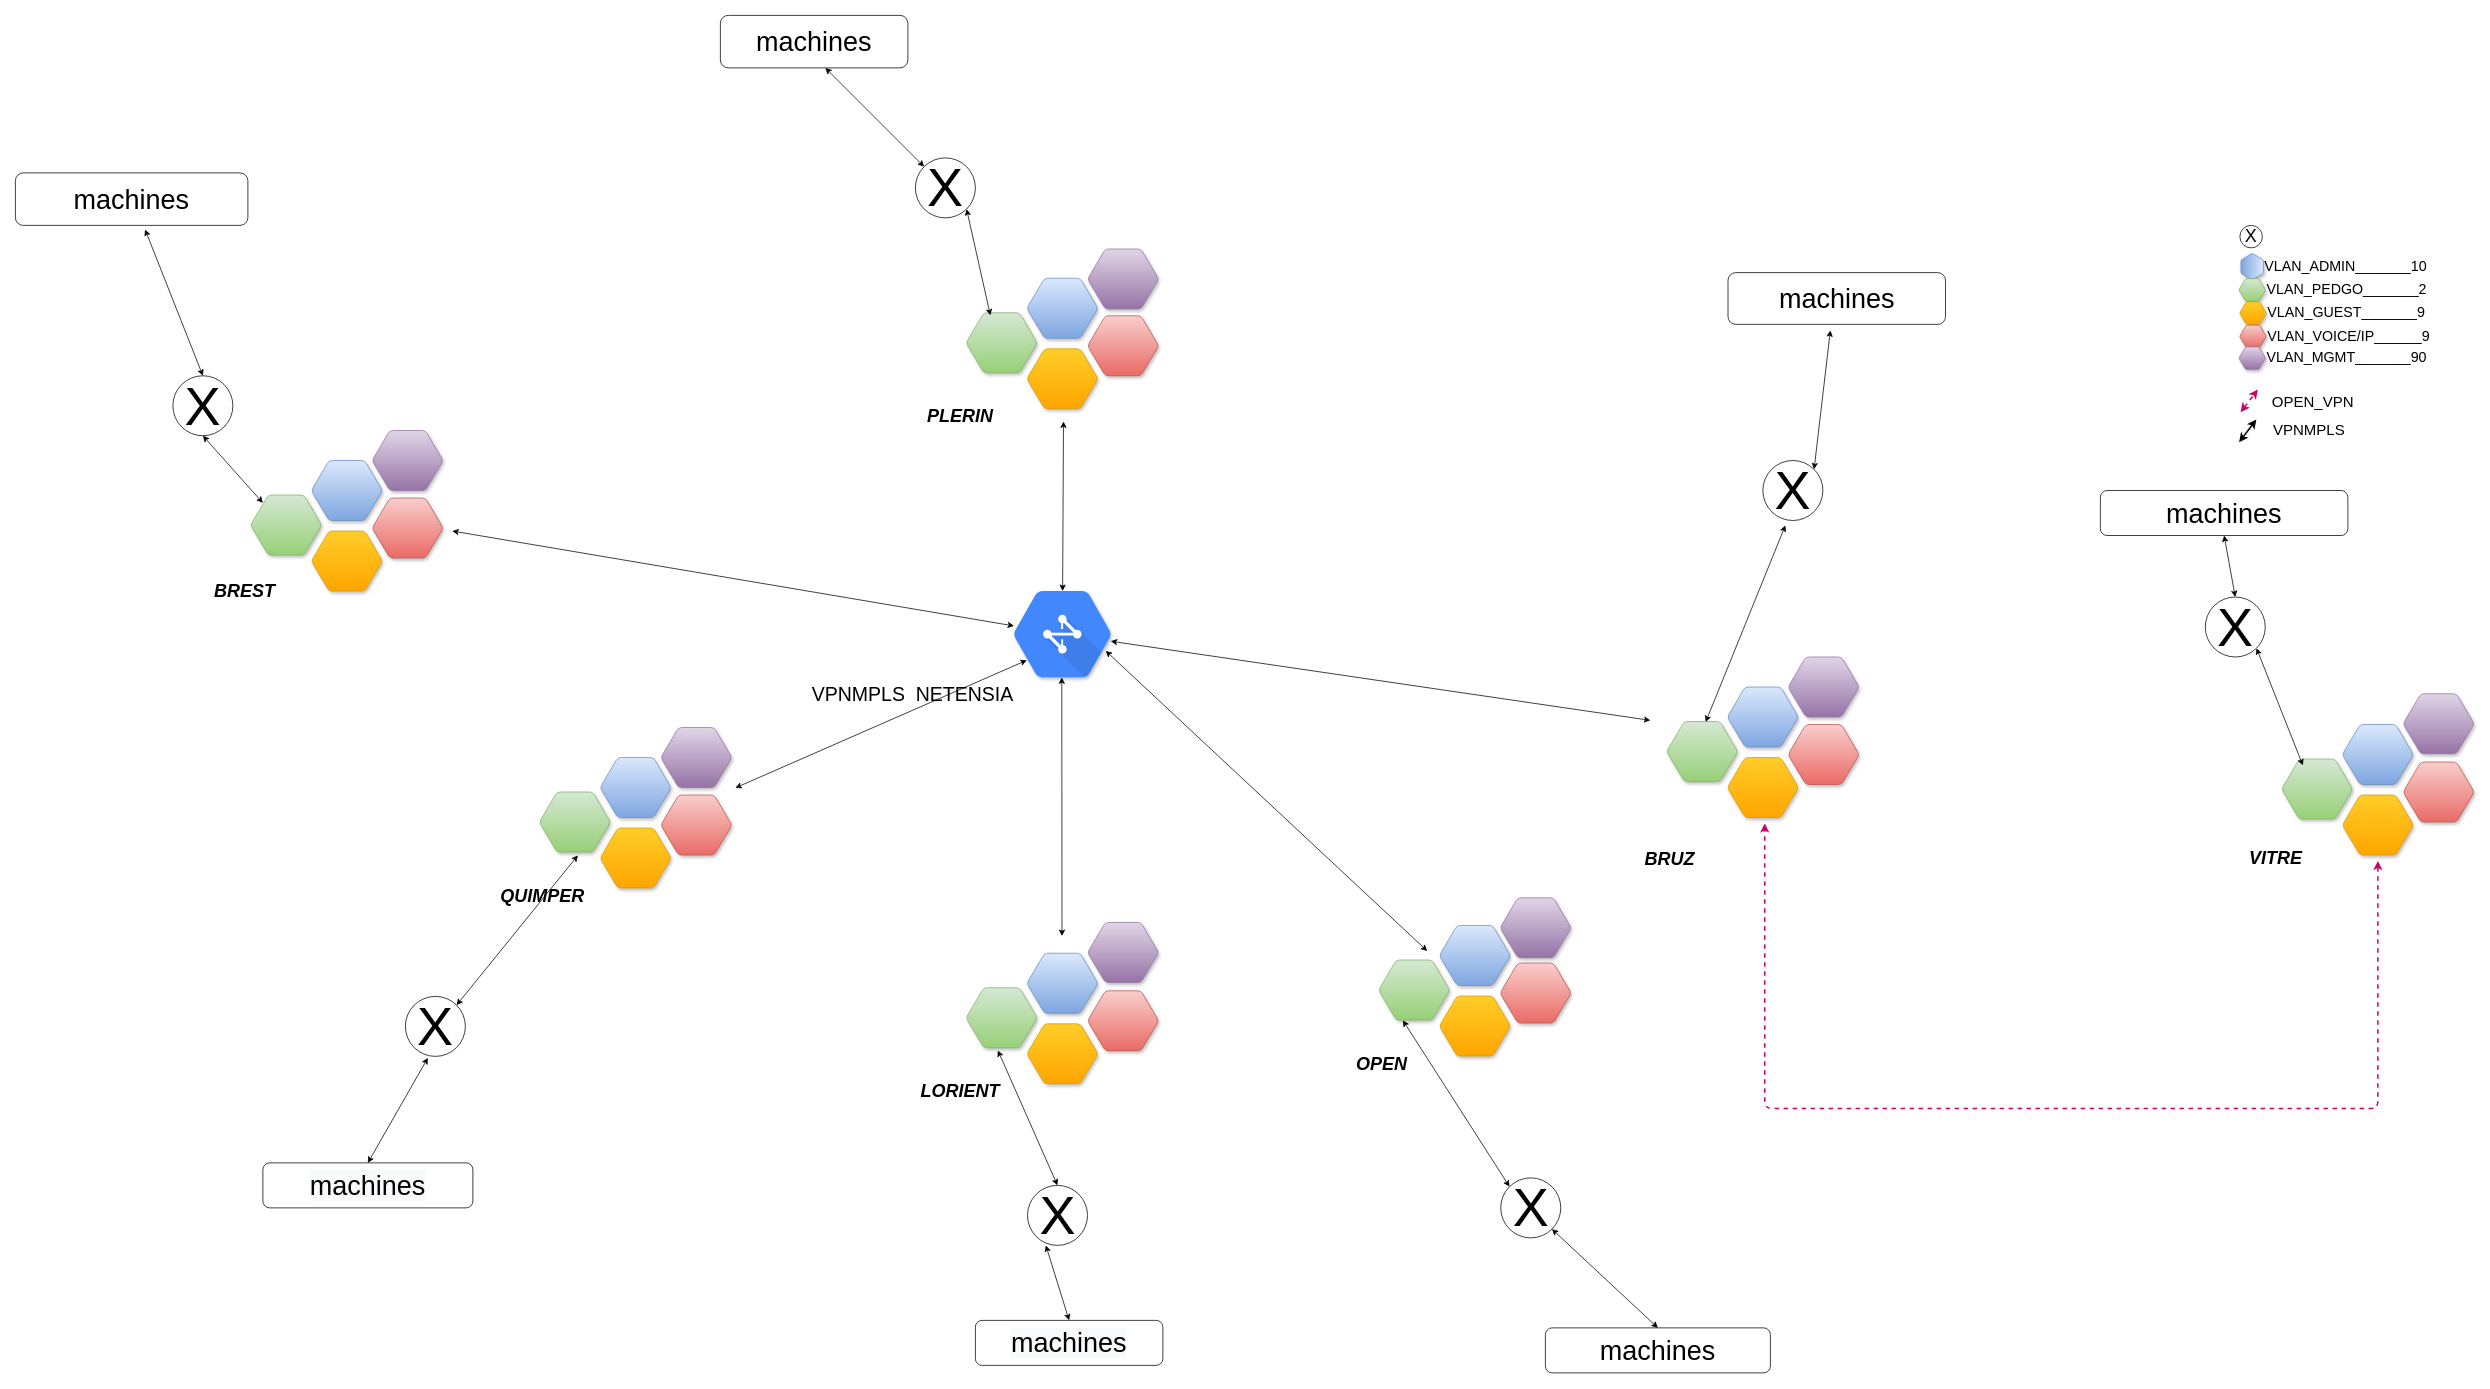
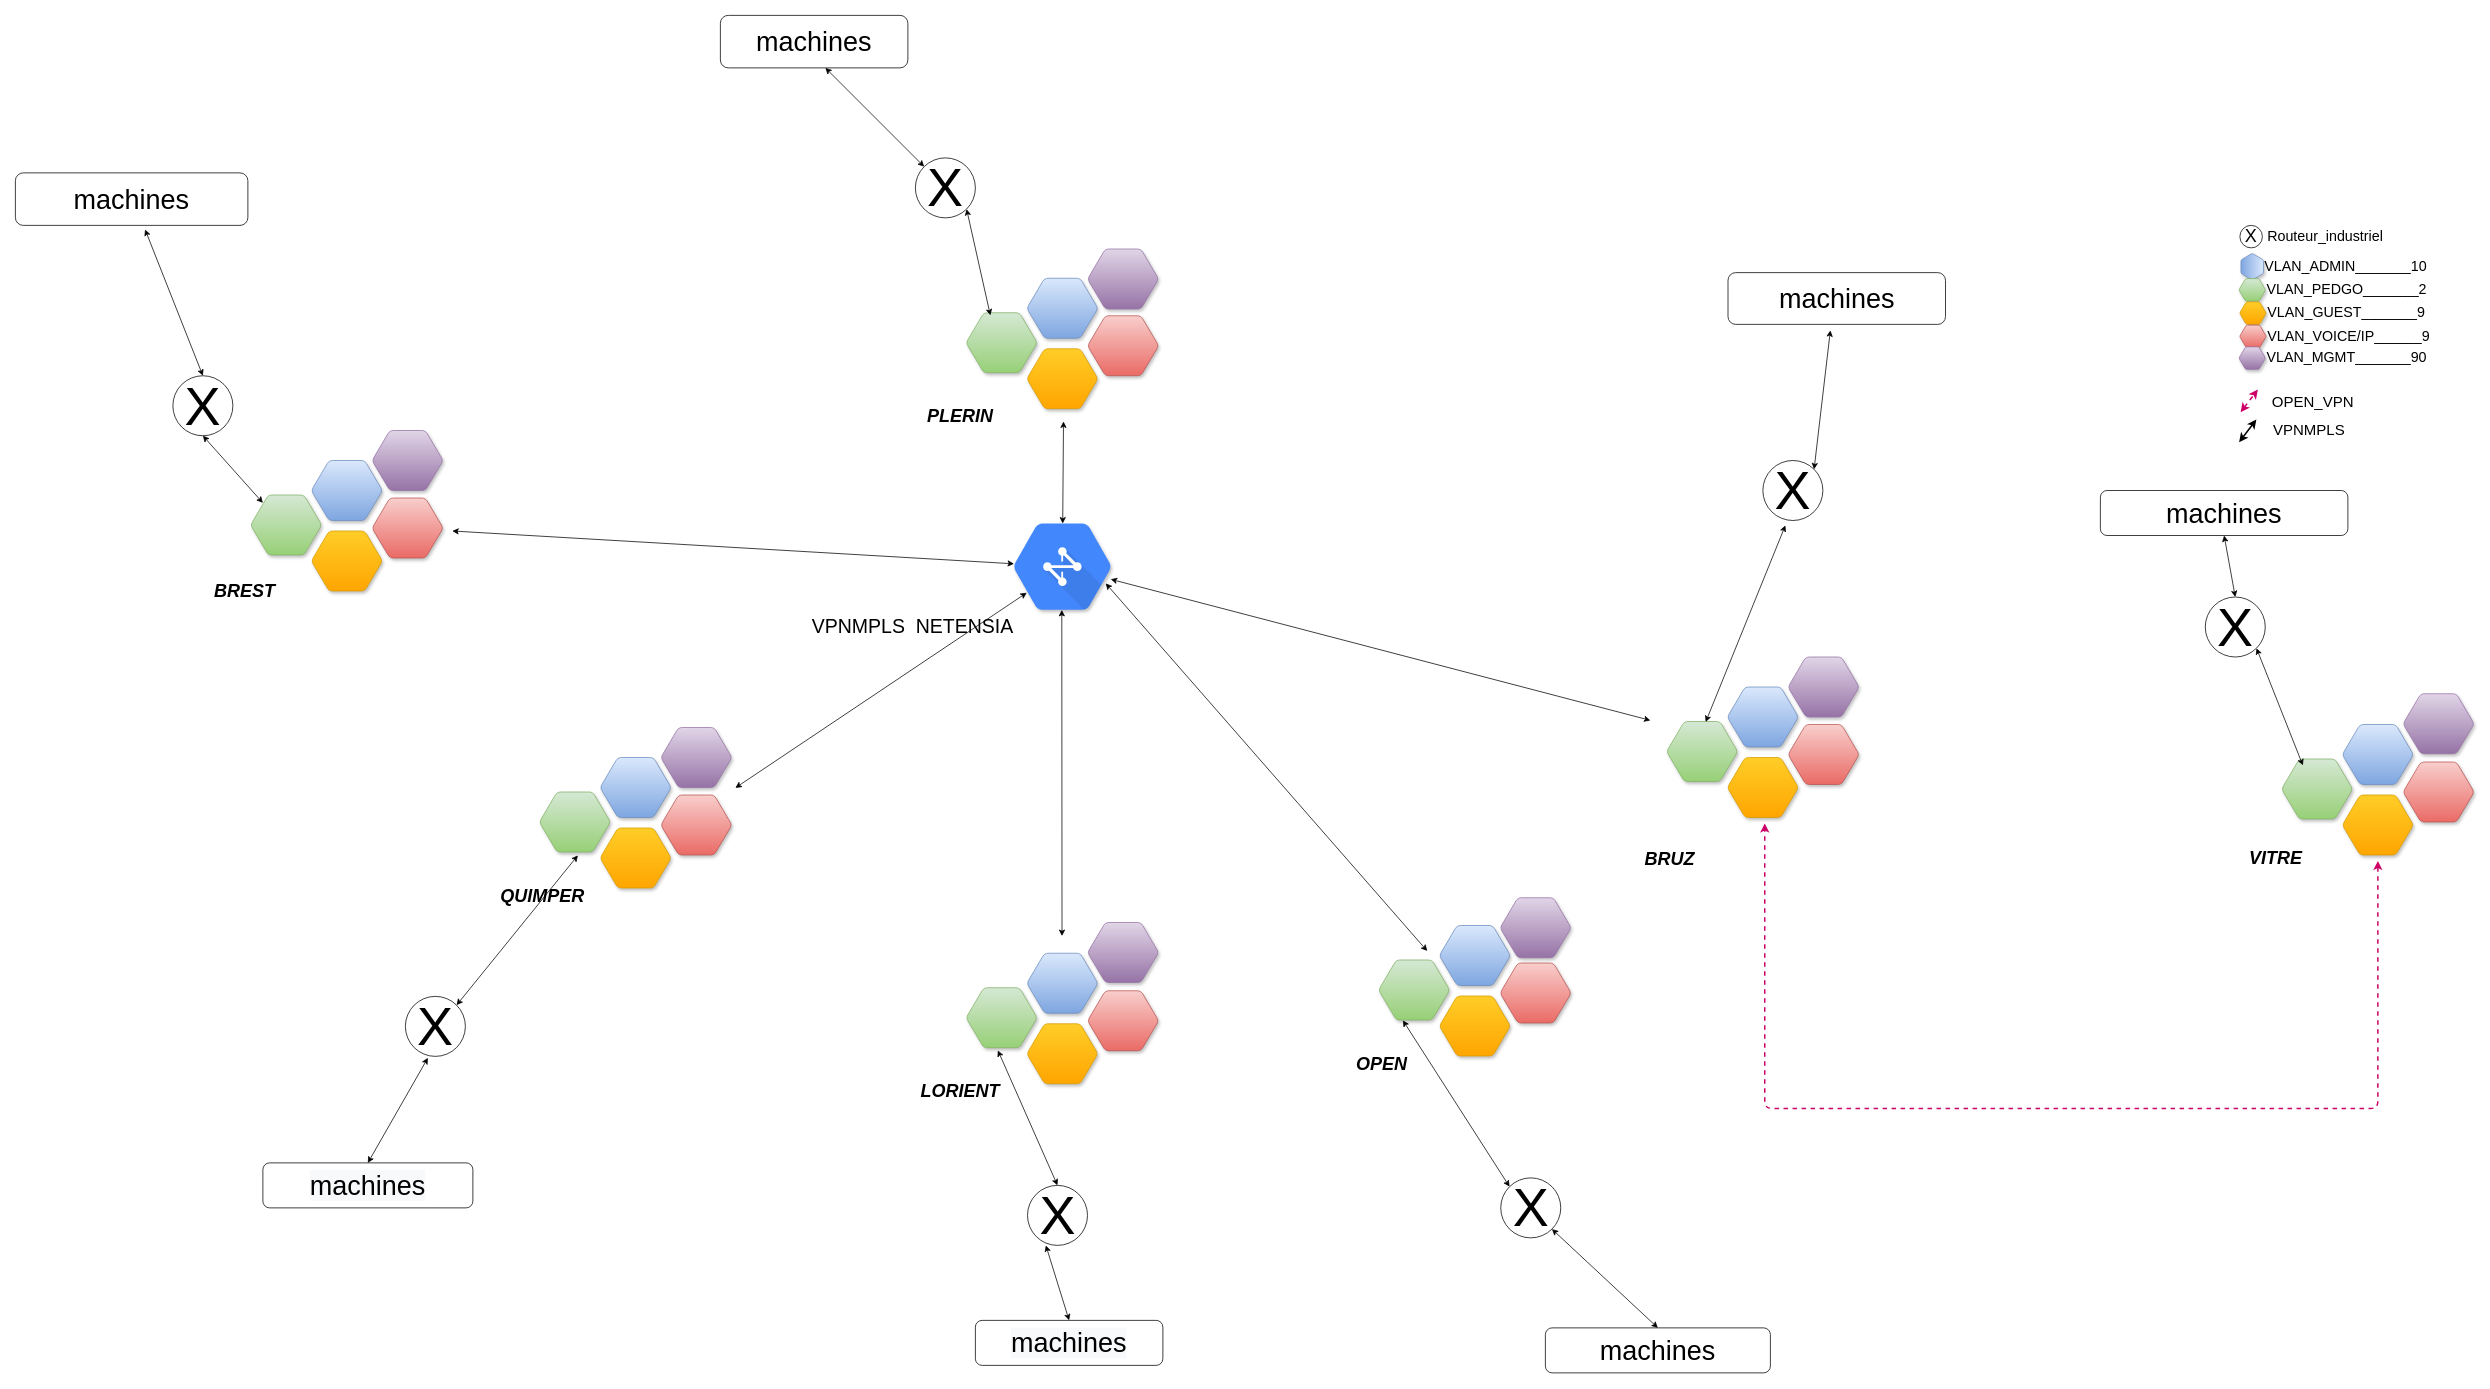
+ <mxCell id="90" value="Routeur_industriel" style="text;html=1;strokeColor=none;fillColor=none;align=center;verticalAlign=middle;whiteSpace=wrap;rounded=0;fontSize=19;" vertex="1" parent="1"><mxGeometry x="3080" y="305" width="40" height="20" as="geometry" /></mxCell>
- <mxCell id="3" value="VPNMPLS &amp;nbsp;NETENSIA" style="shape=mxgraph.gcp.networking.cloud_network;html=1;fillColor=#4387FD;gradientColor=none;strokeColor=none;verticalLabelPosition=bottom;verticalAlign=top;align=right;shadow=1;labelPosition=left;fontSize=26;" parent="1" vertex="1"><mxGeometry x="1351.5" y="787.5" width="129" height="115" as="geometry" /></mxCell>
+ <mxCell id="3" value="VPNMPLS &amp;nbsp;NETENSIA" style="shape=mxgraph.gcp.networking.cloud_network;html=1;fillColor=#4387FD;gradientColor=none;strokeColor=none;verticalLabelPosition=bottom;verticalAlign=top;align=right;shadow=1;labelPosition=left;fontSize=26;" parent="1" vertex="1"><mxGeometry x="1351.5" y="697.5" width="129" height="115" as="geometry" /></mxCell>
